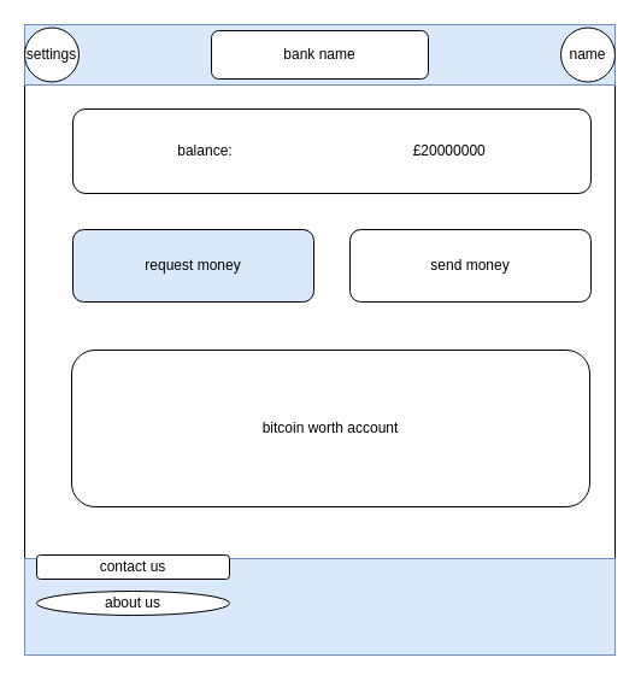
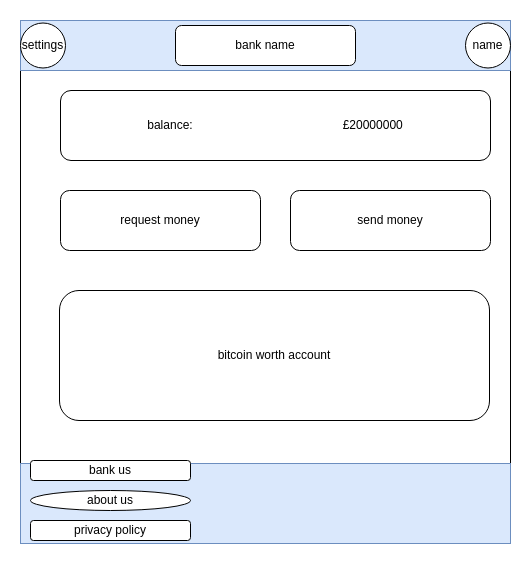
- <mxCell id="10" value="request money " style="rounded=1;whiteSpace=wrap;html=1;fillColor=#dae8fc;" vertex="1" parent="1"><mxGeometry x="60" y="190" width="200" height="60" as="geometry" /></mxCell>
+ <mxCell id="10" value="request money " style="rounded=1;whiteSpace=wrap;html=1;" vertex="1" parent="1"><mxGeometry x="60" y="190" width="200" height="60" as="geometry" /></mxCell>
- <mxCell id="12" value="contact us " style="rounded=1;whiteSpace=wrap;html=1;" vertex="1" parent="1"><mxGeometry x="30" y="460" width="160" height="20" as="geometry" /></mxCell>
+ <mxCell id="12" value="bank us " style="rounded=1;whiteSpace=wrap;html=1;" vertex="1" parent="1"><mxGeometry x="30" y="460" width="160" height="20" as="geometry" /></mxCell>
+ <mxCell id="14" value="privacy policy " style="rounded=1;whiteSpace=wrap;html=1;" vertex="1" parent="1"><mxGeometry x="30" y="520" width="160" height="20" as="geometry" /></mxCell>
